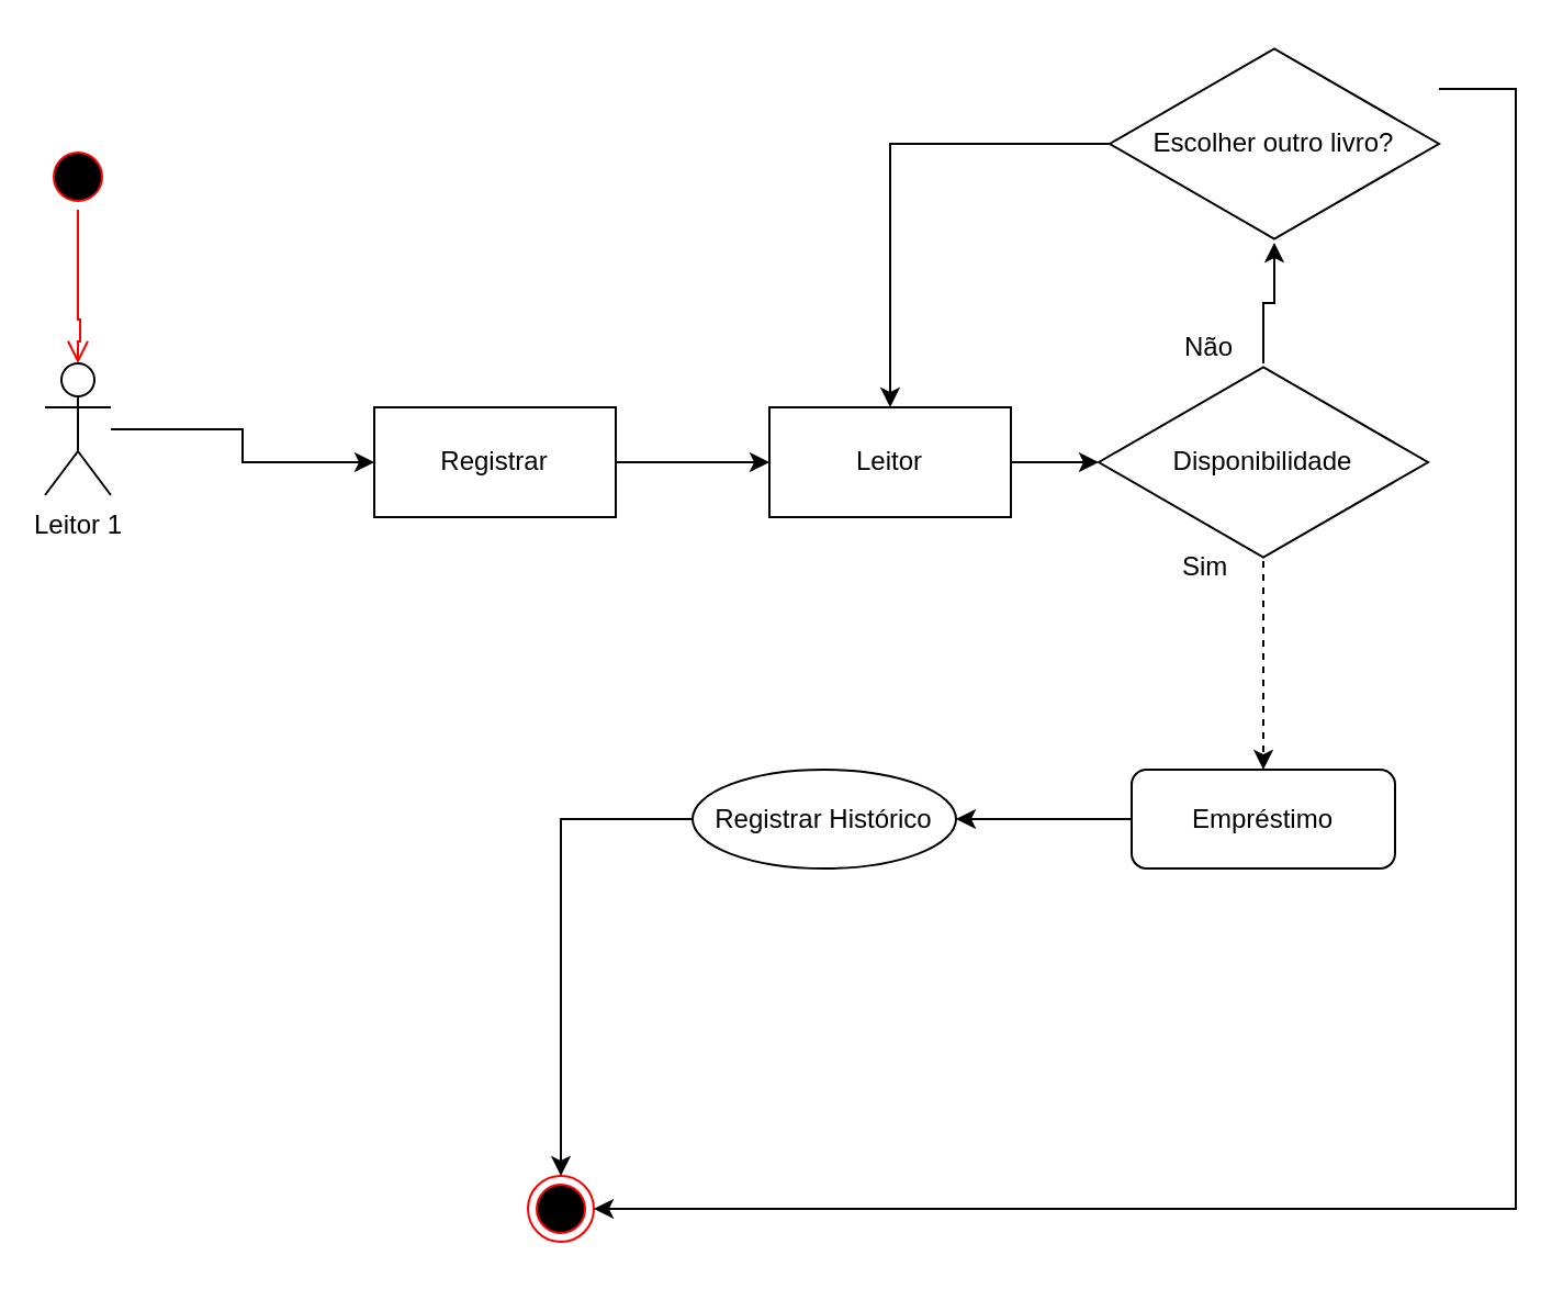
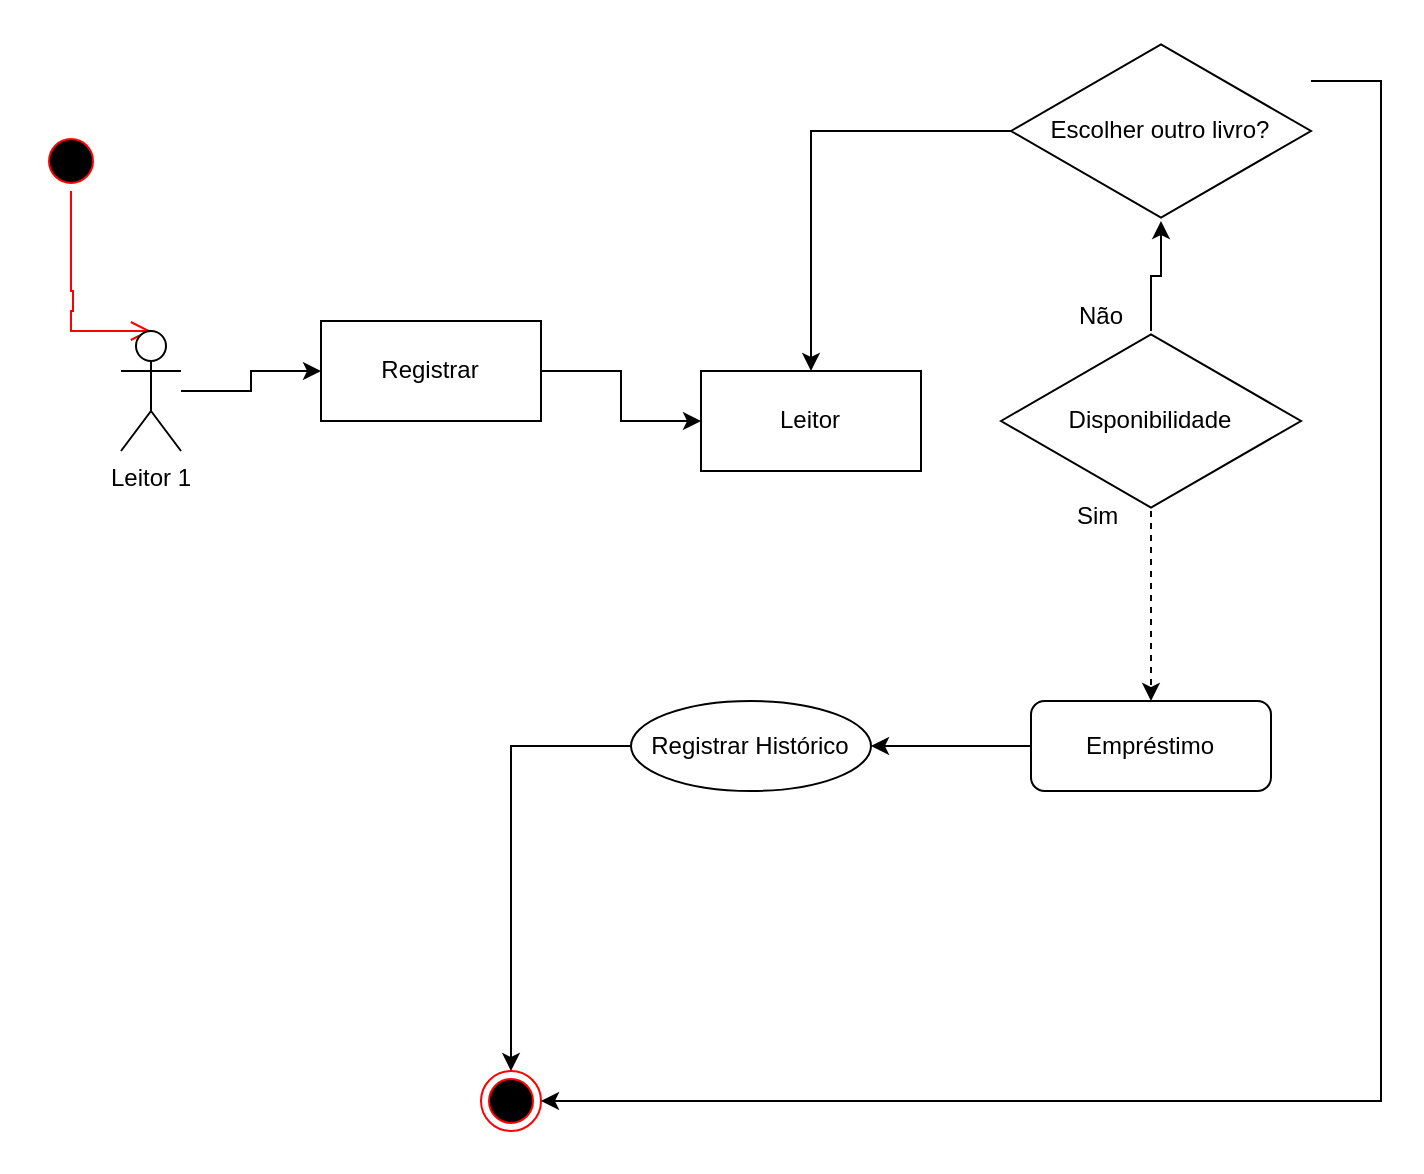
- <mxCell id="6" value="Leitor 1&lt;br&gt;" style="shape=umlActor;verticalLabelPosition=bottom;verticalAlign=top;html=1;" vertex="1" parent="1"><mxGeometry x="20" y="165" width="30" height="60" as="geometry" /></mxCell>
+ <mxCell id="6" value="Leitor 1&lt;br&gt;" style="shape=umlActor;verticalLabelPosition=bottom;verticalAlign=top;html=1;" vertex="1" parent="1"><mxGeometry x="60" y="165" width="30" height="60" as="geometry" /></mxCell>
- <mxCell id="13" value="Registrar" style="html=1;whiteSpace=wrap;" vertex="1" parent="1"><mxGeometry x="170" y="185" width="110" height="50" as="geometry" /></mxCell>
+ <mxCell id="13" value="Registrar" style="html=1;whiteSpace=wrap;" vertex="1" parent="1"><mxGeometry x="160" y="160" width="110" height="50" as="geometry" /></mxCell>
- <mxCell id="10" style="edgeStyle=orthogonalEdgeStyle;rounded=0;orthogonalLoop=1;jettySize=auto;html=1;exitX=1;exitY=0.5;exitDx=0;exitDy=0;" edge="1" parent="1" source="11" target="9"><mxGeometry relative="1" as="geometry" /></mxCell>
